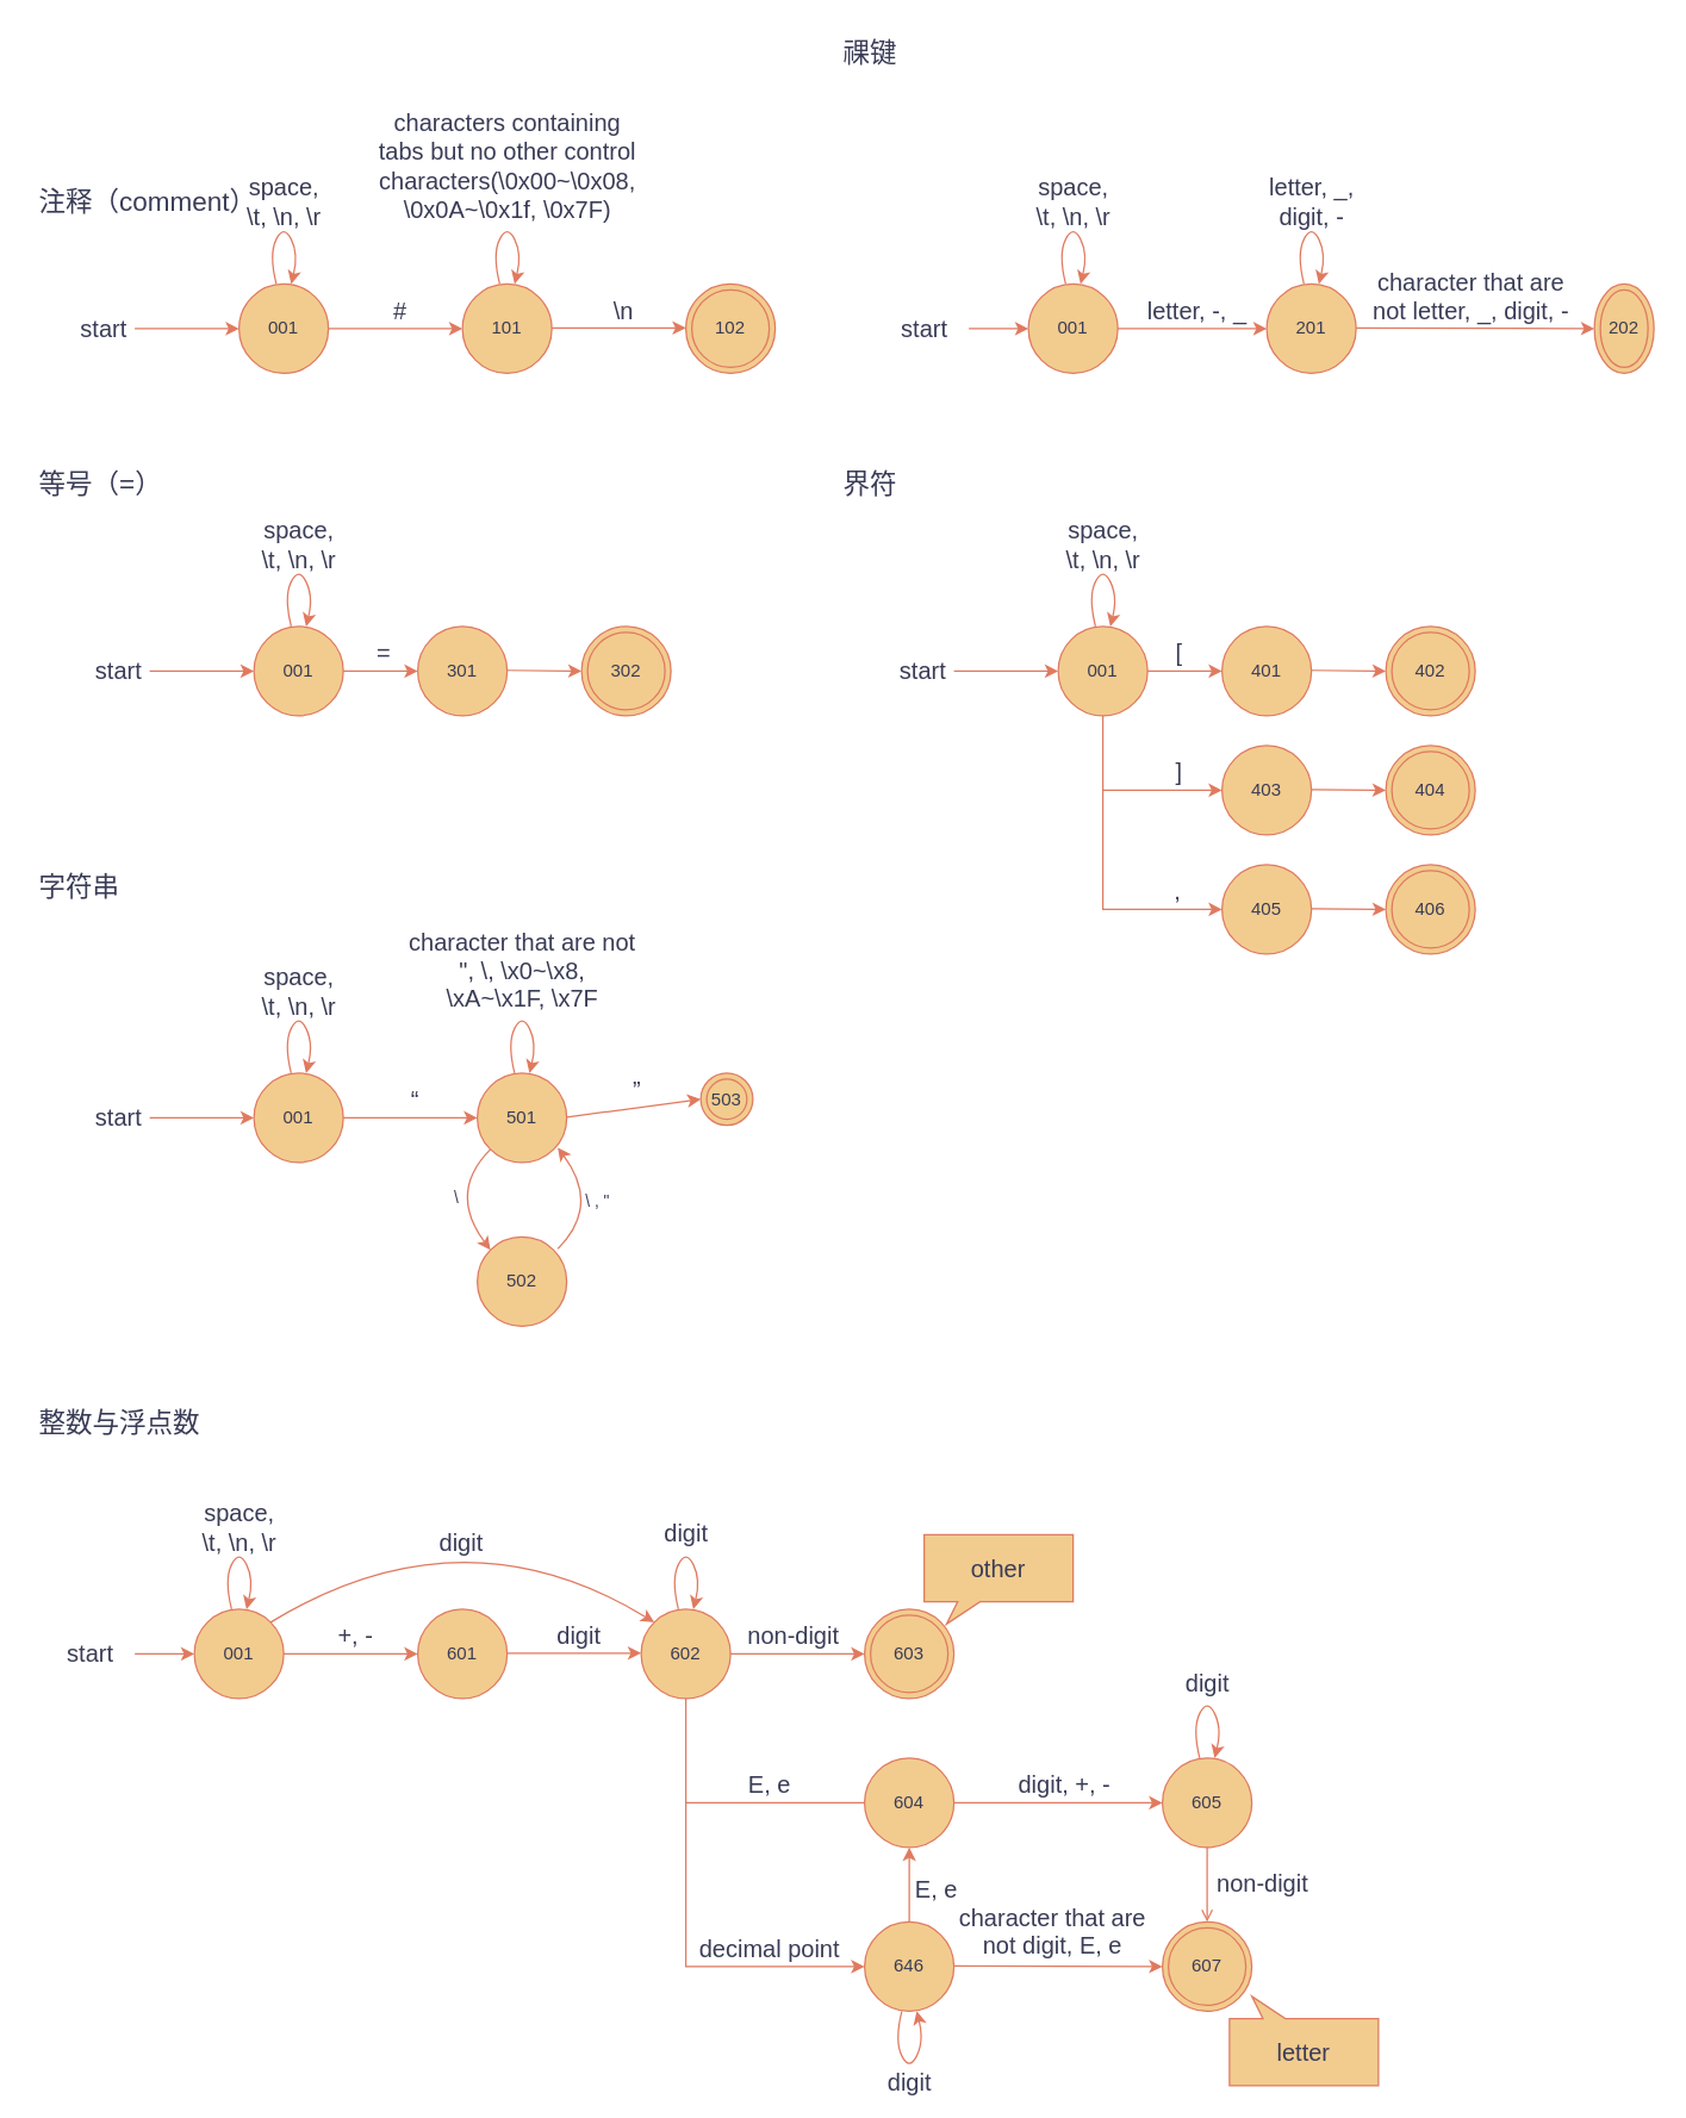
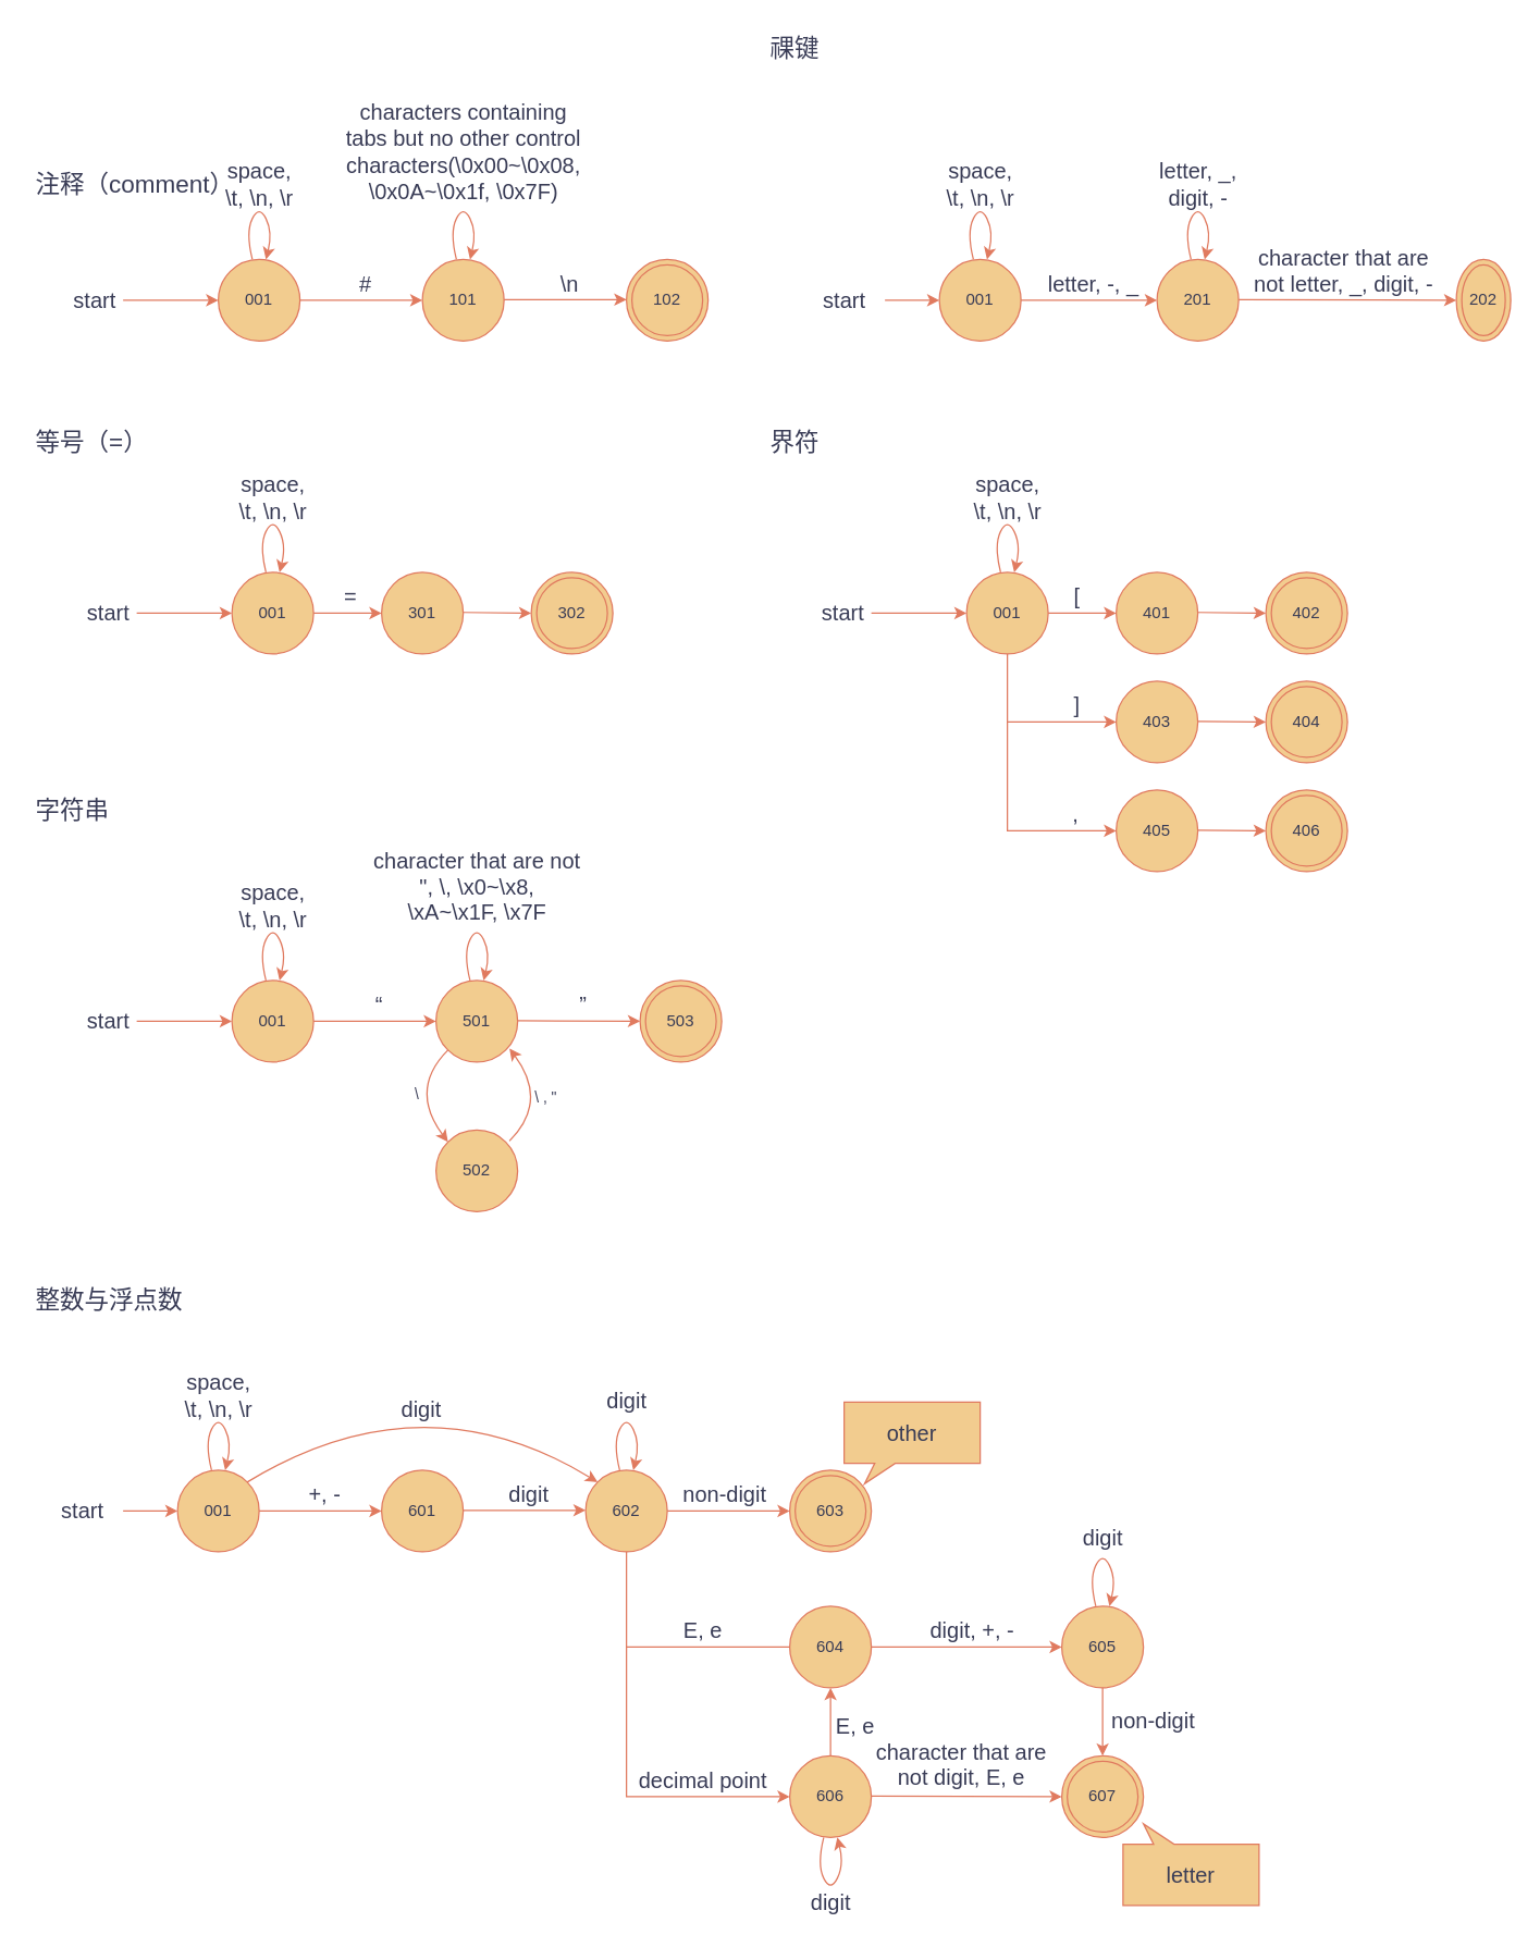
- <mxCell id="48" value="503" style="ellipse;shape=doubleEllipse;html=1;dashed=0;whiteSpace=wrap;aspect=fixed;labelBackgroundColor=none;fillColor=#F2CC8F;strokeColor=#E07A5F;fontColor=#393C56;" parent="1" vertex="1"><mxGeometry x="470" y="720" width="35" height="35" as="geometry" /></mxCell>
+ <mxCell id="48" value="503" style="ellipse;shape=doubleEllipse;html=1;dashed=0;whiteSpace=wrap;aspect=fixed;labelBackgroundColor=none;fillColor=#F2CC8F;strokeColor=#E07A5F;fontColor=#393C56;" parent="1" vertex="1"><mxGeometry x="470" y="720" width="60" height="60" as="geometry" /></mxCell>
- <mxCell id="91" value="" style="endArrow=open;html=1;rounded=0;exitX=0.5;exitY=1;exitDx=0;exitDy=0;entryX=0.5;entryY=0;entryDx=0;entryDy=0;labelBackgroundColor=none;strokeColor=#E07A5F;fontColor=default;" parent="1" source="78" target="90" edge="1"><mxGeometry width="50" height="50" relative="1" as="geometry"><mxPoint x="840" y="1209.5" as="sourcePoint" /><mxPoint x="930" y="1209.5" as="targetPoint" /></mxGeometry></mxCell>
+ <mxCell id="91" value="" style="endArrow=classic;html=1;rounded=0;exitX=0.5;exitY=1;exitDx=0;exitDy=0;entryX=0.5;entryY=0;entryDx=0;entryDy=0;labelBackgroundColor=none;strokeColor=#E07A5F;fontColor=default;" parent="1" source="78" target="90" edge="1"><mxGeometry width="50" height="50" relative="1" as="geometry"><mxPoint x="840" y="1209.5" as="sourcePoint" /><mxPoint x="930" y="1209.5" as="targetPoint" /></mxGeometry></mxCell>
- <mxCell id="77" value="646" style="shape=ellipse;html=1;dashed=0;whiteSpace=wrap;aspect=fixed;perimeter=ellipsePerimeter;labelBackgroundColor=none;fillColor=#F2CC8F;strokeColor=#E07A5F;fontColor=#393C56;" parent="1" vertex="1"><mxGeometry x="580" y="1290" width="60" height="60" as="geometry" /></mxCell>
+ <mxCell id="77" value="606" style="shape=ellipse;html=1;dashed=0;whiteSpace=wrap;aspect=fixed;perimeter=ellipsePerimeter;labelBackgroundColor=none;fillColor=#F2CC8F;strokeColor=#E07A5F;fontColor=#393C56;" parent="1" vertex="1"><mxGeometry x="580" y="1290" width="60" height="60" as="geometry" /></mxCell>
